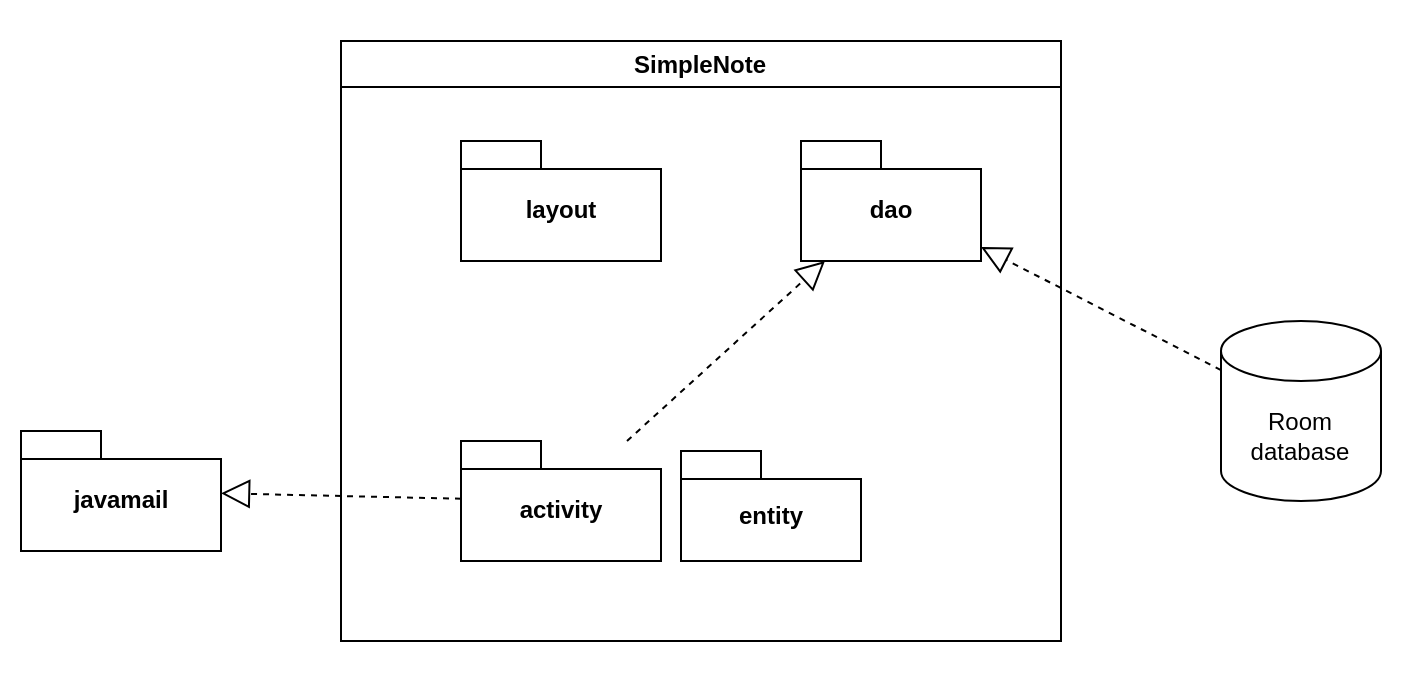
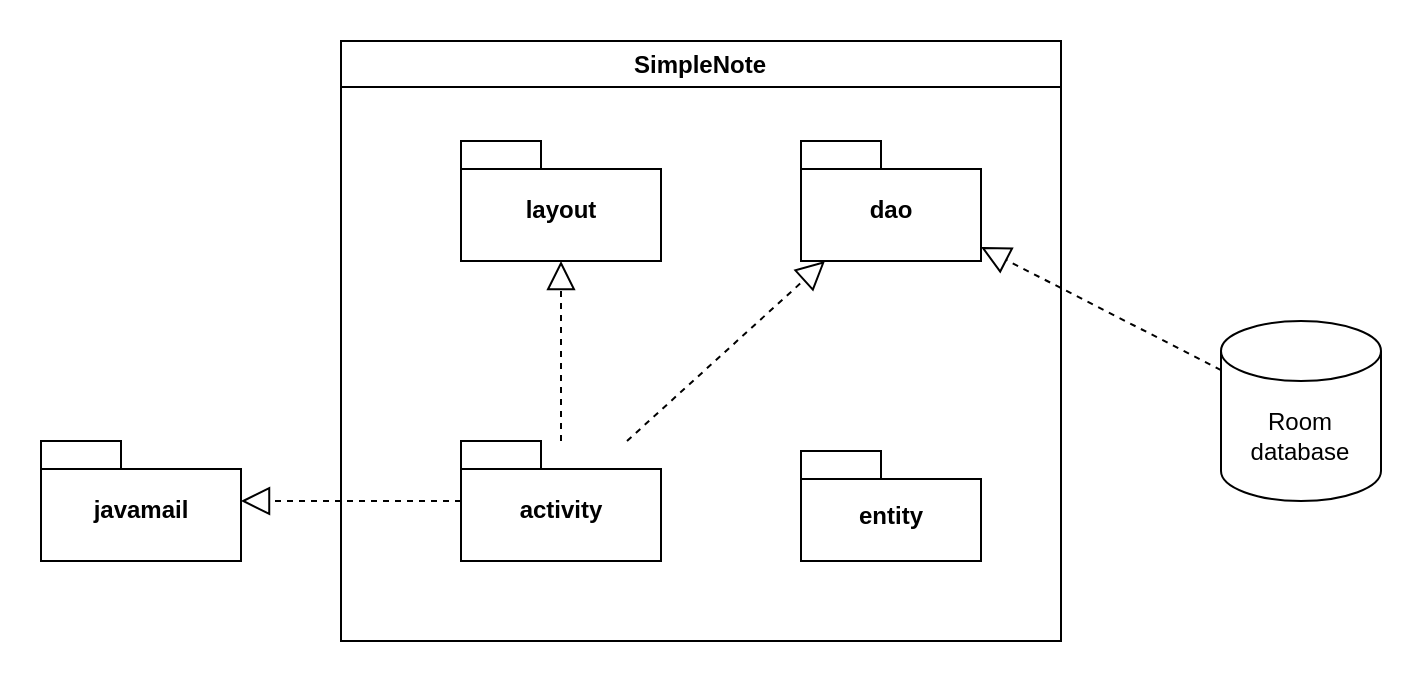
+ <mxCell id="6" value="" style="endArrow=block;dashed=1;endFill=0;endSize=12;html=1;rounded=0;" parent="3" source="5" target="4" edge="1"><mxGeometry width="160" relative="1" as="geometry"><mxPoint x="295" y="190" as="sourcePoint" /><mxPoint x="295" y="230" as="targetPoint" /></mxGeometry></mxCell>
- <mxCell id="11" value="javamail" style="shape=folder;fontStyle=1;spacingTop=10;tabWidth=40;tabHeight=14;tabPosition=left;html=1;" vertex="1" parent="1"><mxGeometry x="10" y="215" width="100" height="60" as="geometry" /></mxCell>
+ <mxCell id="11" value="javamail" style="shape=folder;fontStyle=1;spacingTop=10;tabWidth=40;tabHeight=14;tabPosition=left;html=1;" vertex="1" parent="1"><mxGeometry x="20" y="220" width="100" height="60" as="geometry" /></mxCell>
- <mxCell id="9" value="entity" style="shape=folder;fontStyle=1;spacingTop=10;tabWidth=40;tabHeight=14;tabPosition=left;html=1;" parent="3" vertex="1"><mxGeometry x="170" y="205" width="90" height="55" as="geometry" /></mxCell>
+ <mxCell id="9" value="entity" style="shape=folder;fontStyle=1;spacingTop=10;tabWidth=40;tabHeight=14;tabPosition=left;html=1;" parent="3" vertex="1"><mxGeometry x="230" y="205" width="90" height="55" as="geometry" /></mxCell>
